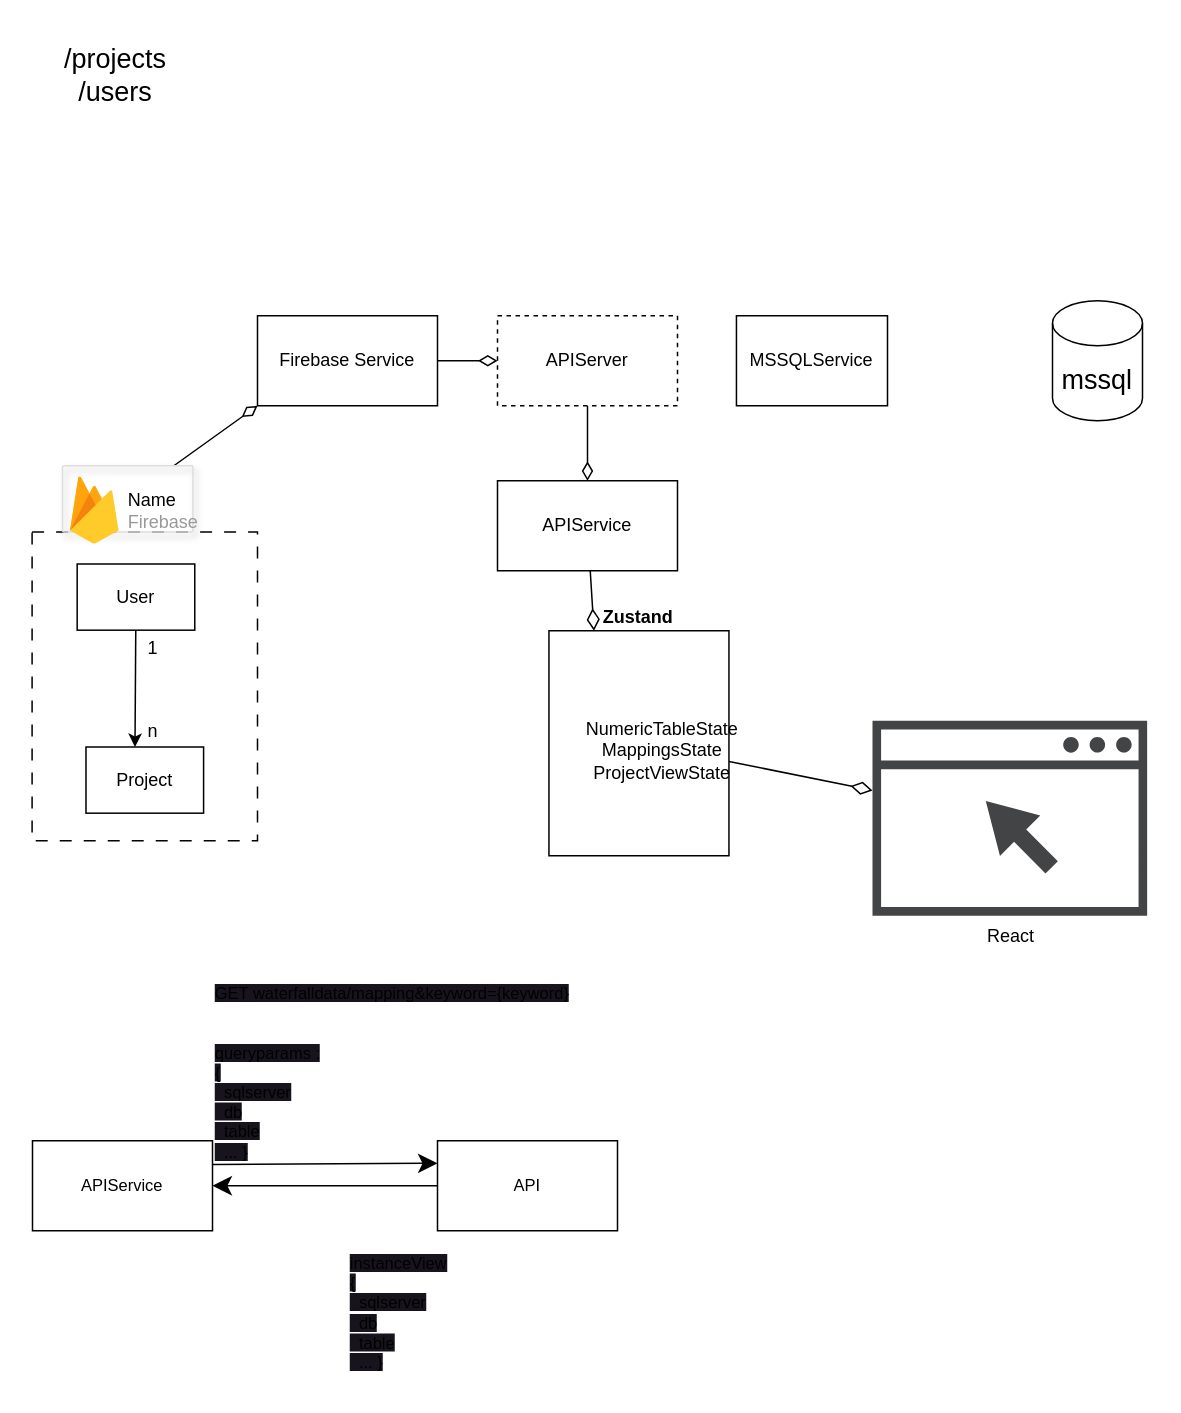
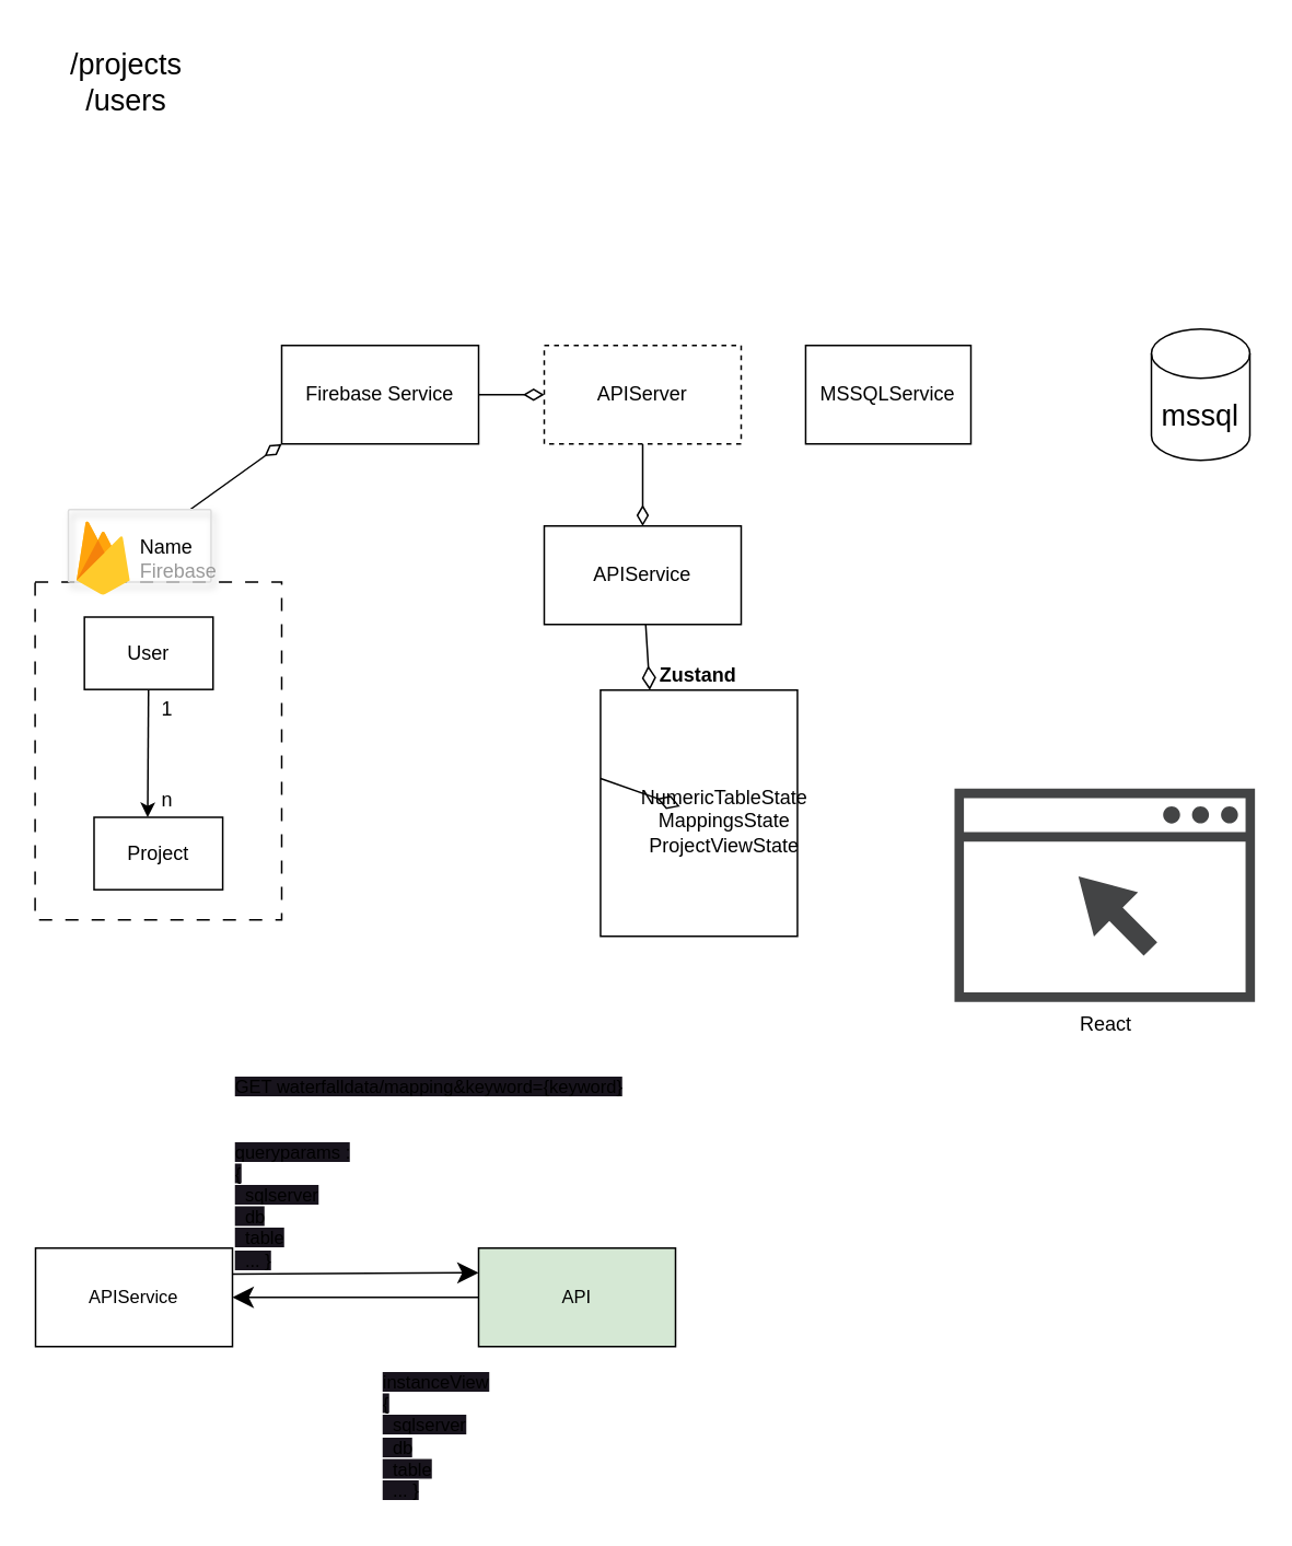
- <mxCell id="5" style="edgeStyle=none;html=1;fontFamily=Helvetica;fontSize=12;fontColor=default;endArrow=diamondThin;endFill=0;startSize=12;endSize=12;" parent="1" source="6" target="10" edge="1"><mxGeometry relative="1" as="geometry" /></mxCell>
+ <mxCell id="5" style="edgeStyle=none;html=1;fontFamily=Helvetica;fontSize=12;fontColor=default;endArrow=diamondThin;endFill=0;startSize=12;endSize=12;" parent="1" source="6" target="4" edge="1"><mxGeometry relative="1" as="geometry" /></mxCell>
- <mxCell id="28" value="API" style="whiteSpace=wrap;html=1;fontFamily=Helvetica;fontSize=11;fontColor=default;" vertex="1" parent="1"><mxGeometry x="291" y="760" width="120" height="60" as="geometry" /></mxCell>
+ <mxCell id="28" value="API" style="whiteSpace=wrap;html=1;fontFamily=Helvetica;fontSize=11;fontColor=default;fillColor=#d5e8d4;" vertex="1" parent="1"><mxGeometry x="291" y="760" width="120" height="60" as="geometry" /></mxCell>
